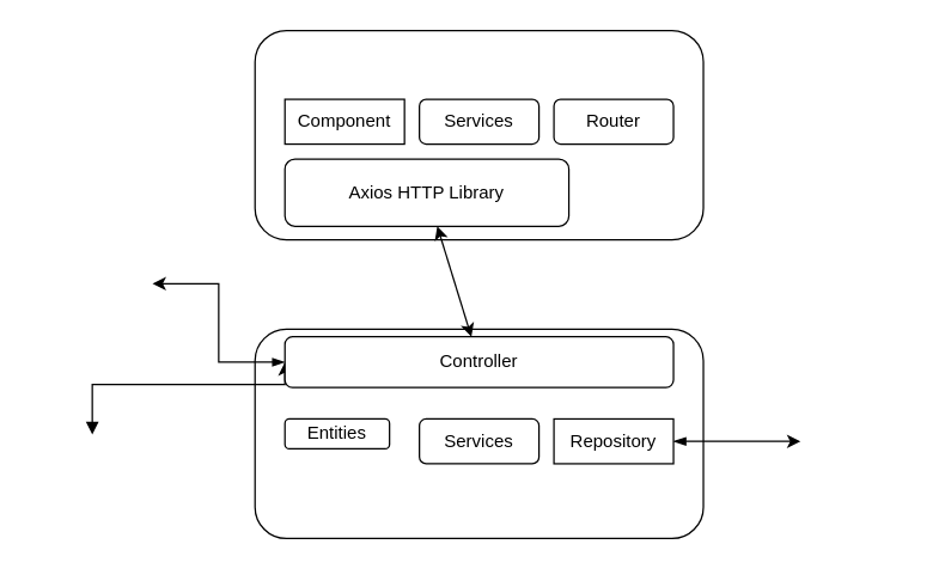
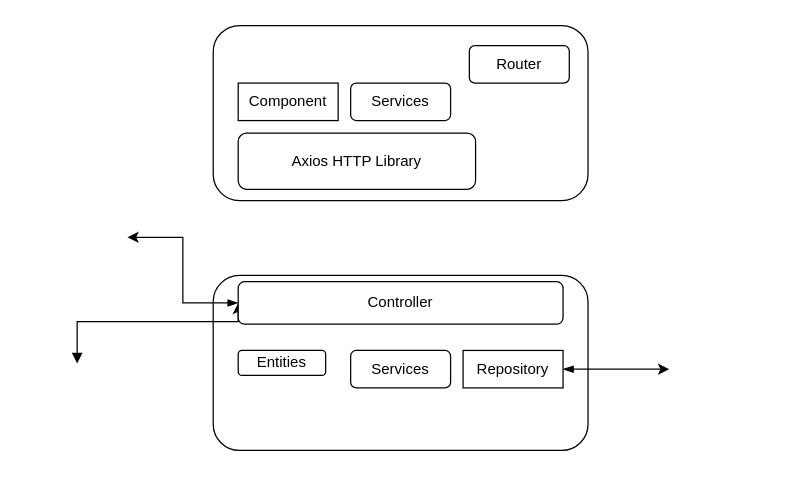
- <mxCell id="9" value="Router" style="rounded=1;whiteSpace=wrap;html=1;container=0;" parent="2" vertex="1"><mxGeometry x="350" y="46" width="80" height="30" as="geometry" /></mxCell>
+ <mxCell id="9" value="Router" style="rounded=1;whiteSpace=wrap;html=1;container=0;" parent="2" vertex="1"><mxGeometry x="355" y="16" width="80" height="30" as="geometry" /></mxCell>
- <mxCell id="11" value="" style="rounded=0;orthogonalLoop=1;jettySize=auto;html=1;fontFamily=Helvetica;fontSize=12;fontColor=default;startArrow=classic;startFill=1;" parent="2" source="13" target="7" edge="1"><mxGeometry relative="1" as="geometry" /></mxCell>
